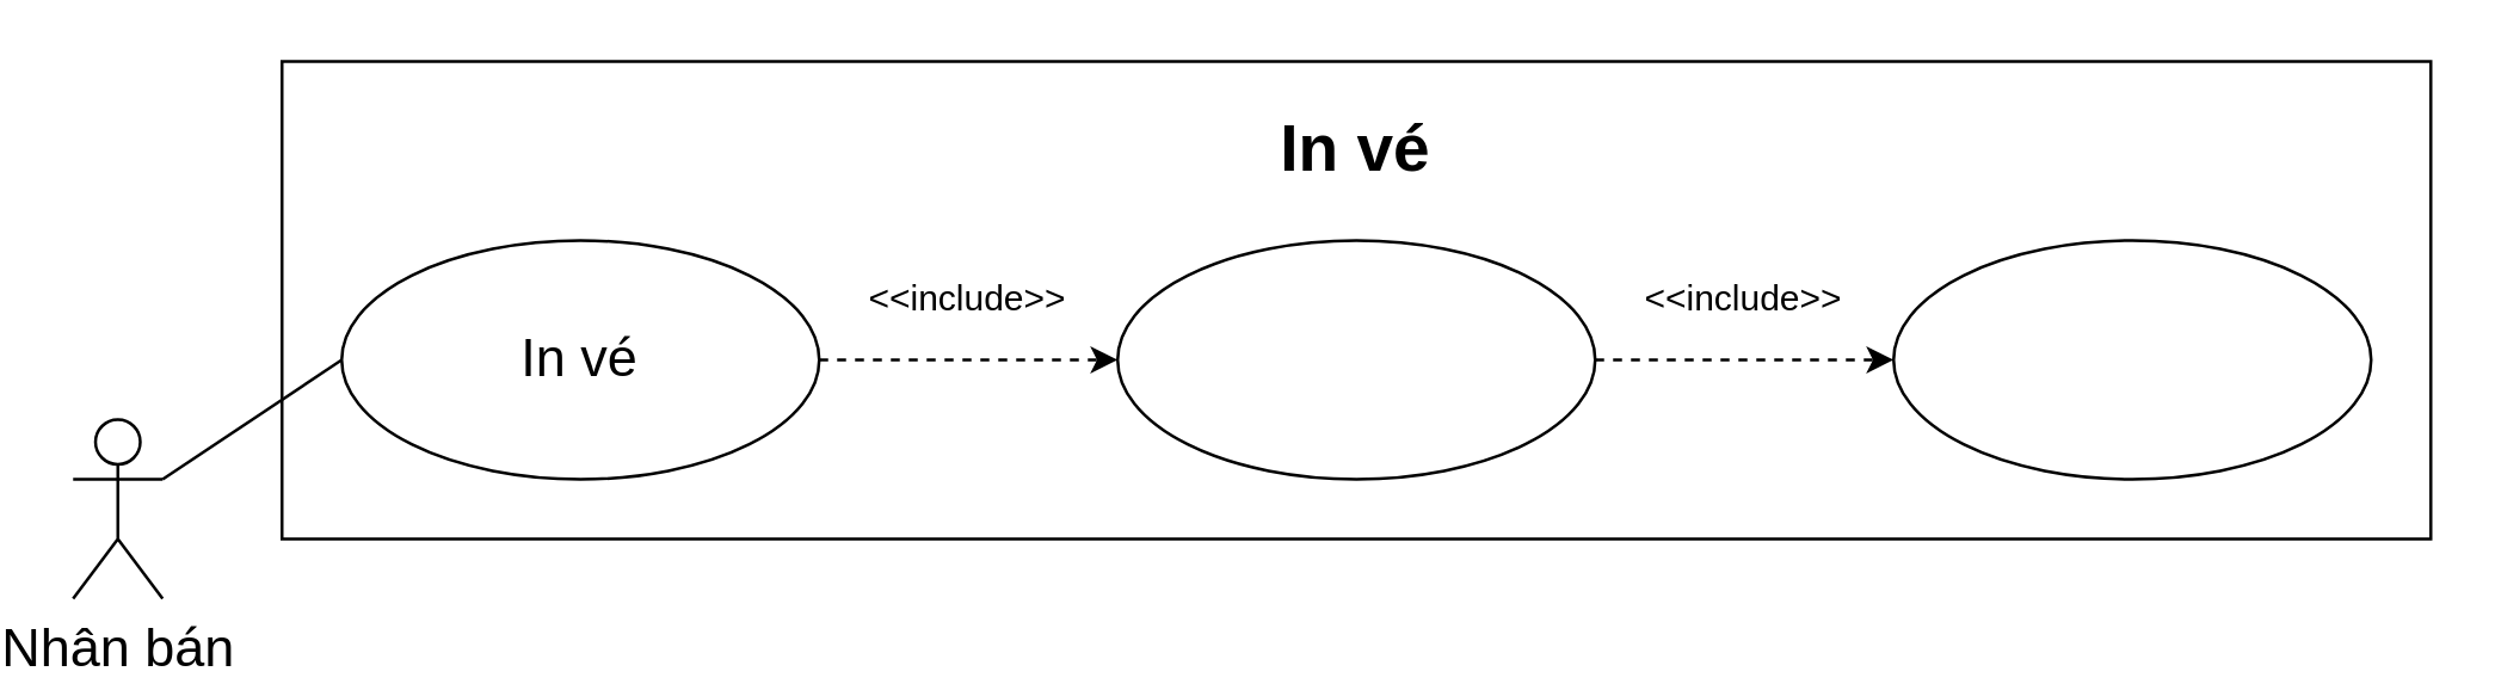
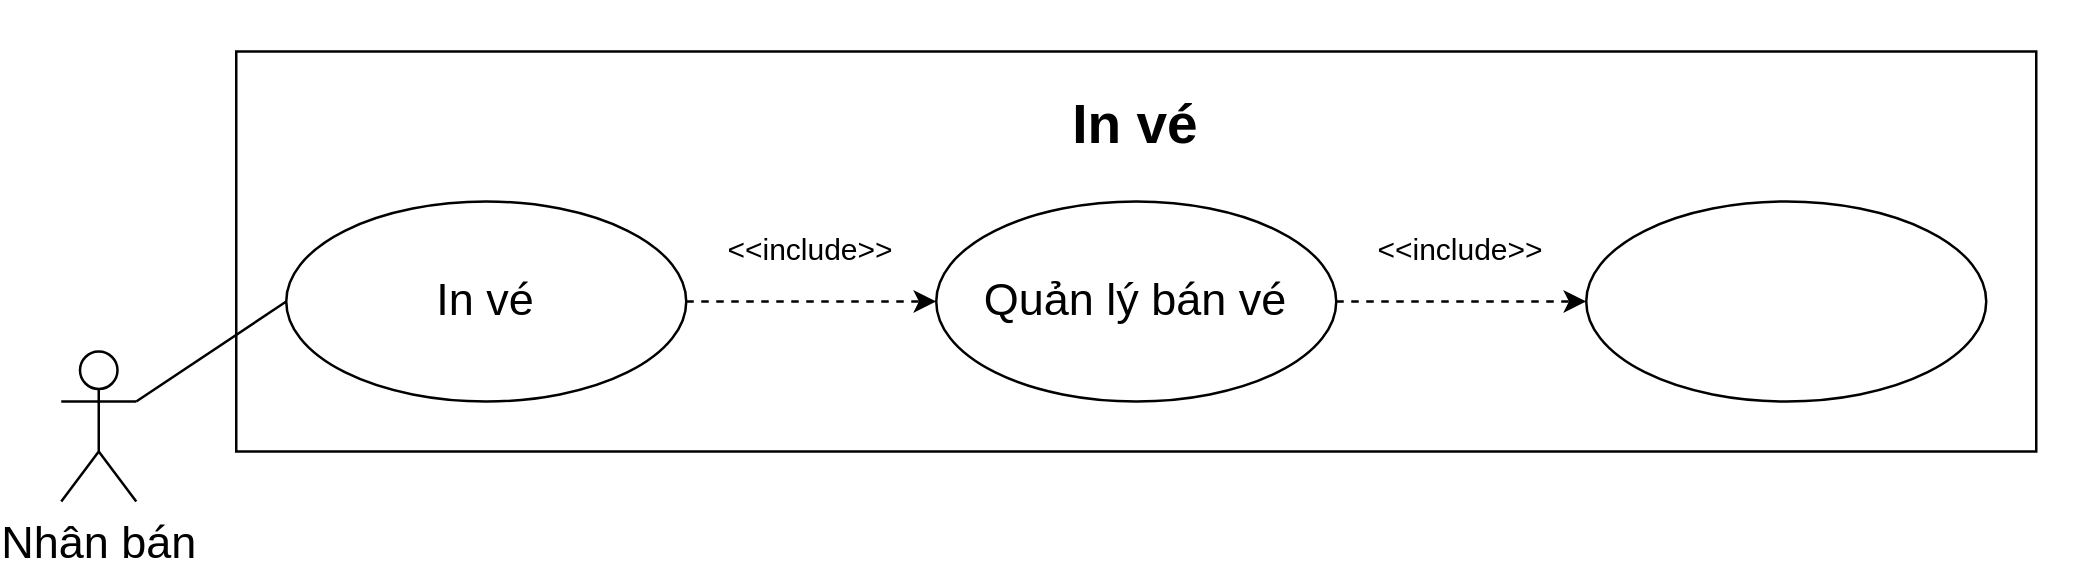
+ <mxCell id="9" value="&lt;span style=&quot;font-size: 18px&quot;&gt;Quản lý bán vé&lt;/span&gt;" style="text;html=1;strokeColor=none;fillColor=none;align=center;verticalAlign=middle;whiteSpace=wrap;rounded=0;" vertex="1" parent="1"><mxGeometry x="380" y="110" width="140" height="20" as="geometry" /></mxCell>
